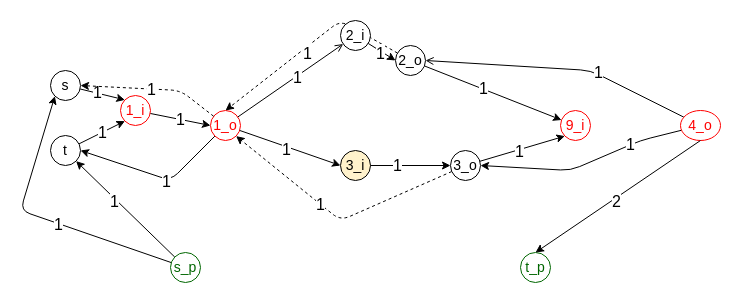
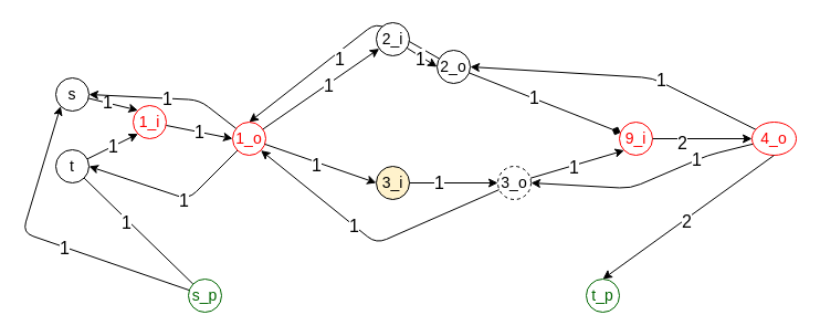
- <mxCell id="37" style="edgeStyle=none;html=1;endArrow=open;" edge="1" parent="1" source="2" target="36"><mxGeometry relative="1" as="geometry"><Array as="points" /></mxGeometry></mxCell>
+ <mxCell id="37" style="edgeStyle=none;html=1;" edge="1" parent="1" source="2" target="36"><mxGeometry relative="1" as="geometry"><Array as="points" /></mxGeometry></mxCell>
- <mxCell id="27" style="edgeStyle=none;html=1;entryX=1;entryY=0.5;entryDx=0;entryDy=0;fontSize=16;endArrow=open;" edge="1" parent="1" source="29" target="11"><mxGeometry relative="1" as="geometry"><Array as="points"><mxPoint x="590" y="70" /></Array></mxGeometry></mxCell>
+ <mxCell id="27" style="edgeStyle=none;html=1;entryX=1;entryY=0.5;entryDx=0;entryDy=0;fontSize=16;" edge="1" parent="1" source="29" target="11"><mxGeometry relative="1" as="geometry"><Array as="points"><mxPoint x="590" y="70" /></Array></mxGeometry></mxCell>
- <mxCell id="9" style="edgeStyle=none;html=1;entryX=0.5;entryY=0;entryDx=0;entryDy=0;fontSize=16;dashed=1;" edge="1" parent="1" source="11" target="2"><mxGeometry relative="1" as="geometry"><Array as="points"><mxPoint x="340" y="20" /></Array></mxGeometry></mxCell>
+ <mxCell id="9" style="edgeStyle=none;html=1;entryX=0.5;entryY=0;entryDx=0;entryDy=0;fontSize=16;" edge="1" parent="1" source="11" target="2"><mxGeometry relative="1" as="geometry"><Array as="points"><mxPoint x="340" y="20" /></Array></mxGeometry></mxCell>
- <mxCell id="35" value="1" style="edgeStyle=none;html=1;fontSize=16;entryX=1;entryY=0.5;entryDx=0;entryDy=0;dashed=1;" edge="1" parent="1" source="2" target="34"><mxGeometry relative="1" as="geometry"><Array as="points"><mxPoint x="180" y="90" /></Array></mxGeometry></mxCell>
+ <mxCell id="35" value="1" style="edgeStyle=none;html=1;fontSize=16;entryX=1;entryY=0.5;entryDx=0;entryDy=0;" edge="1" parent="1" source="2" target="34"><mxGeometry relative="1" as="geometry"><Array as="points"><mxPoint x="180" y="90" /></Array></mxGeometry></mxCell>
- <mxCell id="7" style="edgeStyle=none;html=1;" edge="1" parent="1" source="11" target="3"><mxGeometry relative="1" as="geometry" /></mxCell>
+ <mxCell id="7" style="edgeStyle=none;html=1;endArrow=diamond;" edge="1" parent="1" source="11" target="3"><mxGeometry relative="1" as="geometry" /></mxCell>
+ <mxCell id="30" style="edgeStyle=none;html=1;fontSize=16;entryX=0;entryY=0.5;entryDx=0;entryDy=0;" edge="1" parent="1" source="3" target="29"><mxGeometry relative="1" as="geometry"><mxPoint x="684" y="120" as="targetPoint" /><Array as="points" /></mxGeometry></mxCell>
+ <mxCell id="31" value="2" style="edgeLabel;html=1;align=center;verticalAlign=middle;resizable=0;points=[];fontSize=16;" vertex="1" connectable="0" parent="30"><mxGeometry x="-0.428" y="-3" relative="1" as="geometry"><mxPoint as="offset" /></mxGeometry></mxCell>
- <mxCell id="41" style="edgeStyle=none;html=1;entryX=1;entryY=1;entryDx=0;entryDy=0;fontSize=16;" edge="1" parent="1" source="45" target="24"><mxGeometry relative="1" as="geometry" /></mxCell>
+ <mxCell id="41" style="edgeStyle=none;html=1;entryX=1;entryY=1;entryDx=0;entryDy=0;fontSize=16;endArrow=none;" edge="1" parent="1" source="45" target="24"><mxGeometry relative="1" as="geometry" /></mxCell>
- <mxCell id="16" value="3_o" style="ellipse;whiteSpace=wrap;html=1;aspect=fixed;strokeColor=#000000;fillColor=#FFFFFF;fontColor=#000000;fontStyle=0;fontSize=14;strokeWidth=1;" vertex="1" parent="1"><mxGeometry x="450" y="150" width="30" height="30" as="geometry" /></mxCell>
+ <mxCell id="16" value="3_o" style="ellipse;whiteSpace=wrap;html=1;aspect=fixed;strokeColor=#000000;fillColor=#FFFFFF;fontColor=#000000;fontStyle=0;fontSize=14;strokeWidth=1;dashed=1;" vertex="1" parent="1"><mxGeometry x="450" y="150" width="30" height="30" as="geometry" /></mxCell>
- <mxCell id="12" style="edgeStyle=none;html=1;entryX=1;entryY=1;entryDx=0;entryDy=0;dashed=1;" edge="1" parent="1" source="16" target="2"><mxGeometry relative="1" as="geometry"><Array as="points"><mxPoint x="340" y="220" /></Array><mxPoint x="252" y="150" as="targetPoint" /></mxGeometry></mxCell>
+ <mxCell id="12" style="edgeStyle=none;html=1;entryX=1;entryY=1;entryDx=0;entryDy=0;" edge="1" parent="1" source="16" target="2"><mxGeometry relative="1" as="geometry"><Array as="points"><mxPoint x="340" y="220" /></Array><mxPoint x="252" y="150" as="targetPoint" /></mxGeometry></mxCell>
- <mxCell id="46" value="&lt;span style=&quot;font-size: 14px;&quot;&gt;&lt;font style=&quot;font-size: 14px;&quot;&gt;t_p&lt;/font&gt;&lt;/span&gt;" style="ellipse;whiteSpace=wrap;html=1;aspect=fixed;fillColor=#FFFFFF;fontColor=#006600;strokeColor=#006600;strokeWidth=1;fontSize=14;fontStyle=0" vertex="1" parent="1"><mxGeometry x="520" y="252" width="30" height="30" as="geometry" /></mxCell>
+ <mxCell id="46" value="&lt;span style=&quot;font-size: 14px;&quot;&gt;&lt;font style=&quot;font-size: 14px;&quot;&gt;t_p&lt;/font&gt;&lt;/span&gt;" style="ellipse;whiteSpace=wrap;html=1;aspect=fixed;fillColor=#FFFFFF;fontColor=#006600;strokeColor=#006600;strokeWidth=1;fontSize=14;fontStyle=0" vertex="1" parent="1"><mxGeometry x="530" y="252" width="30" height="30" as="geometry" /></mxCell>
